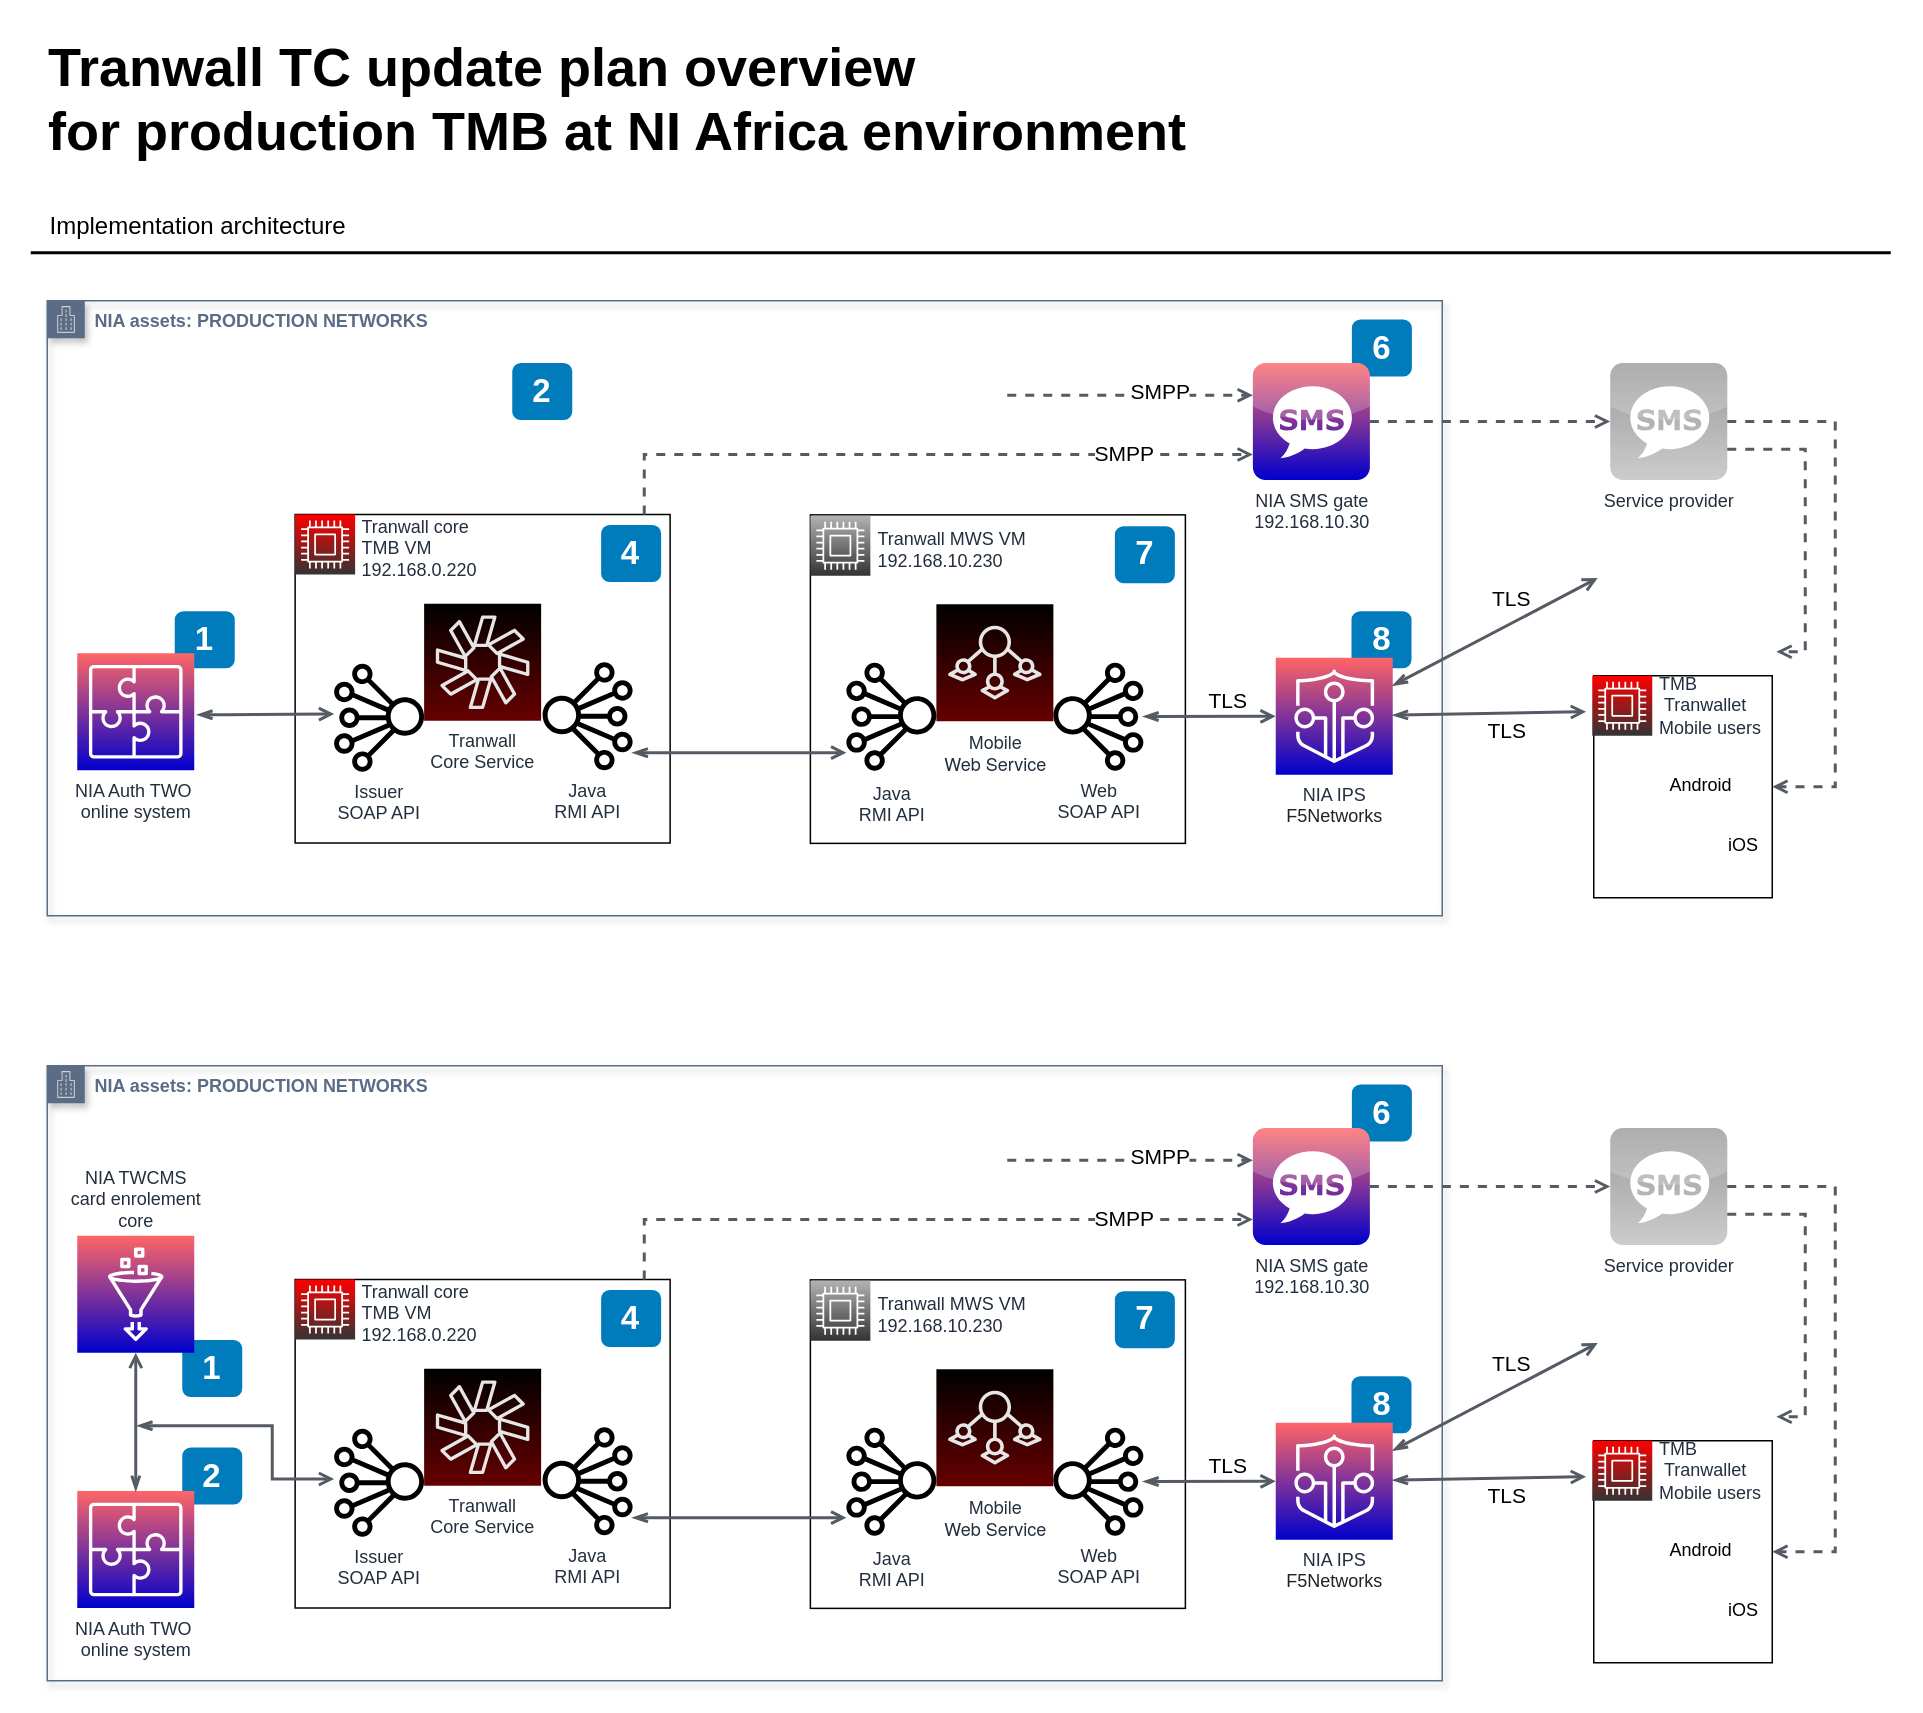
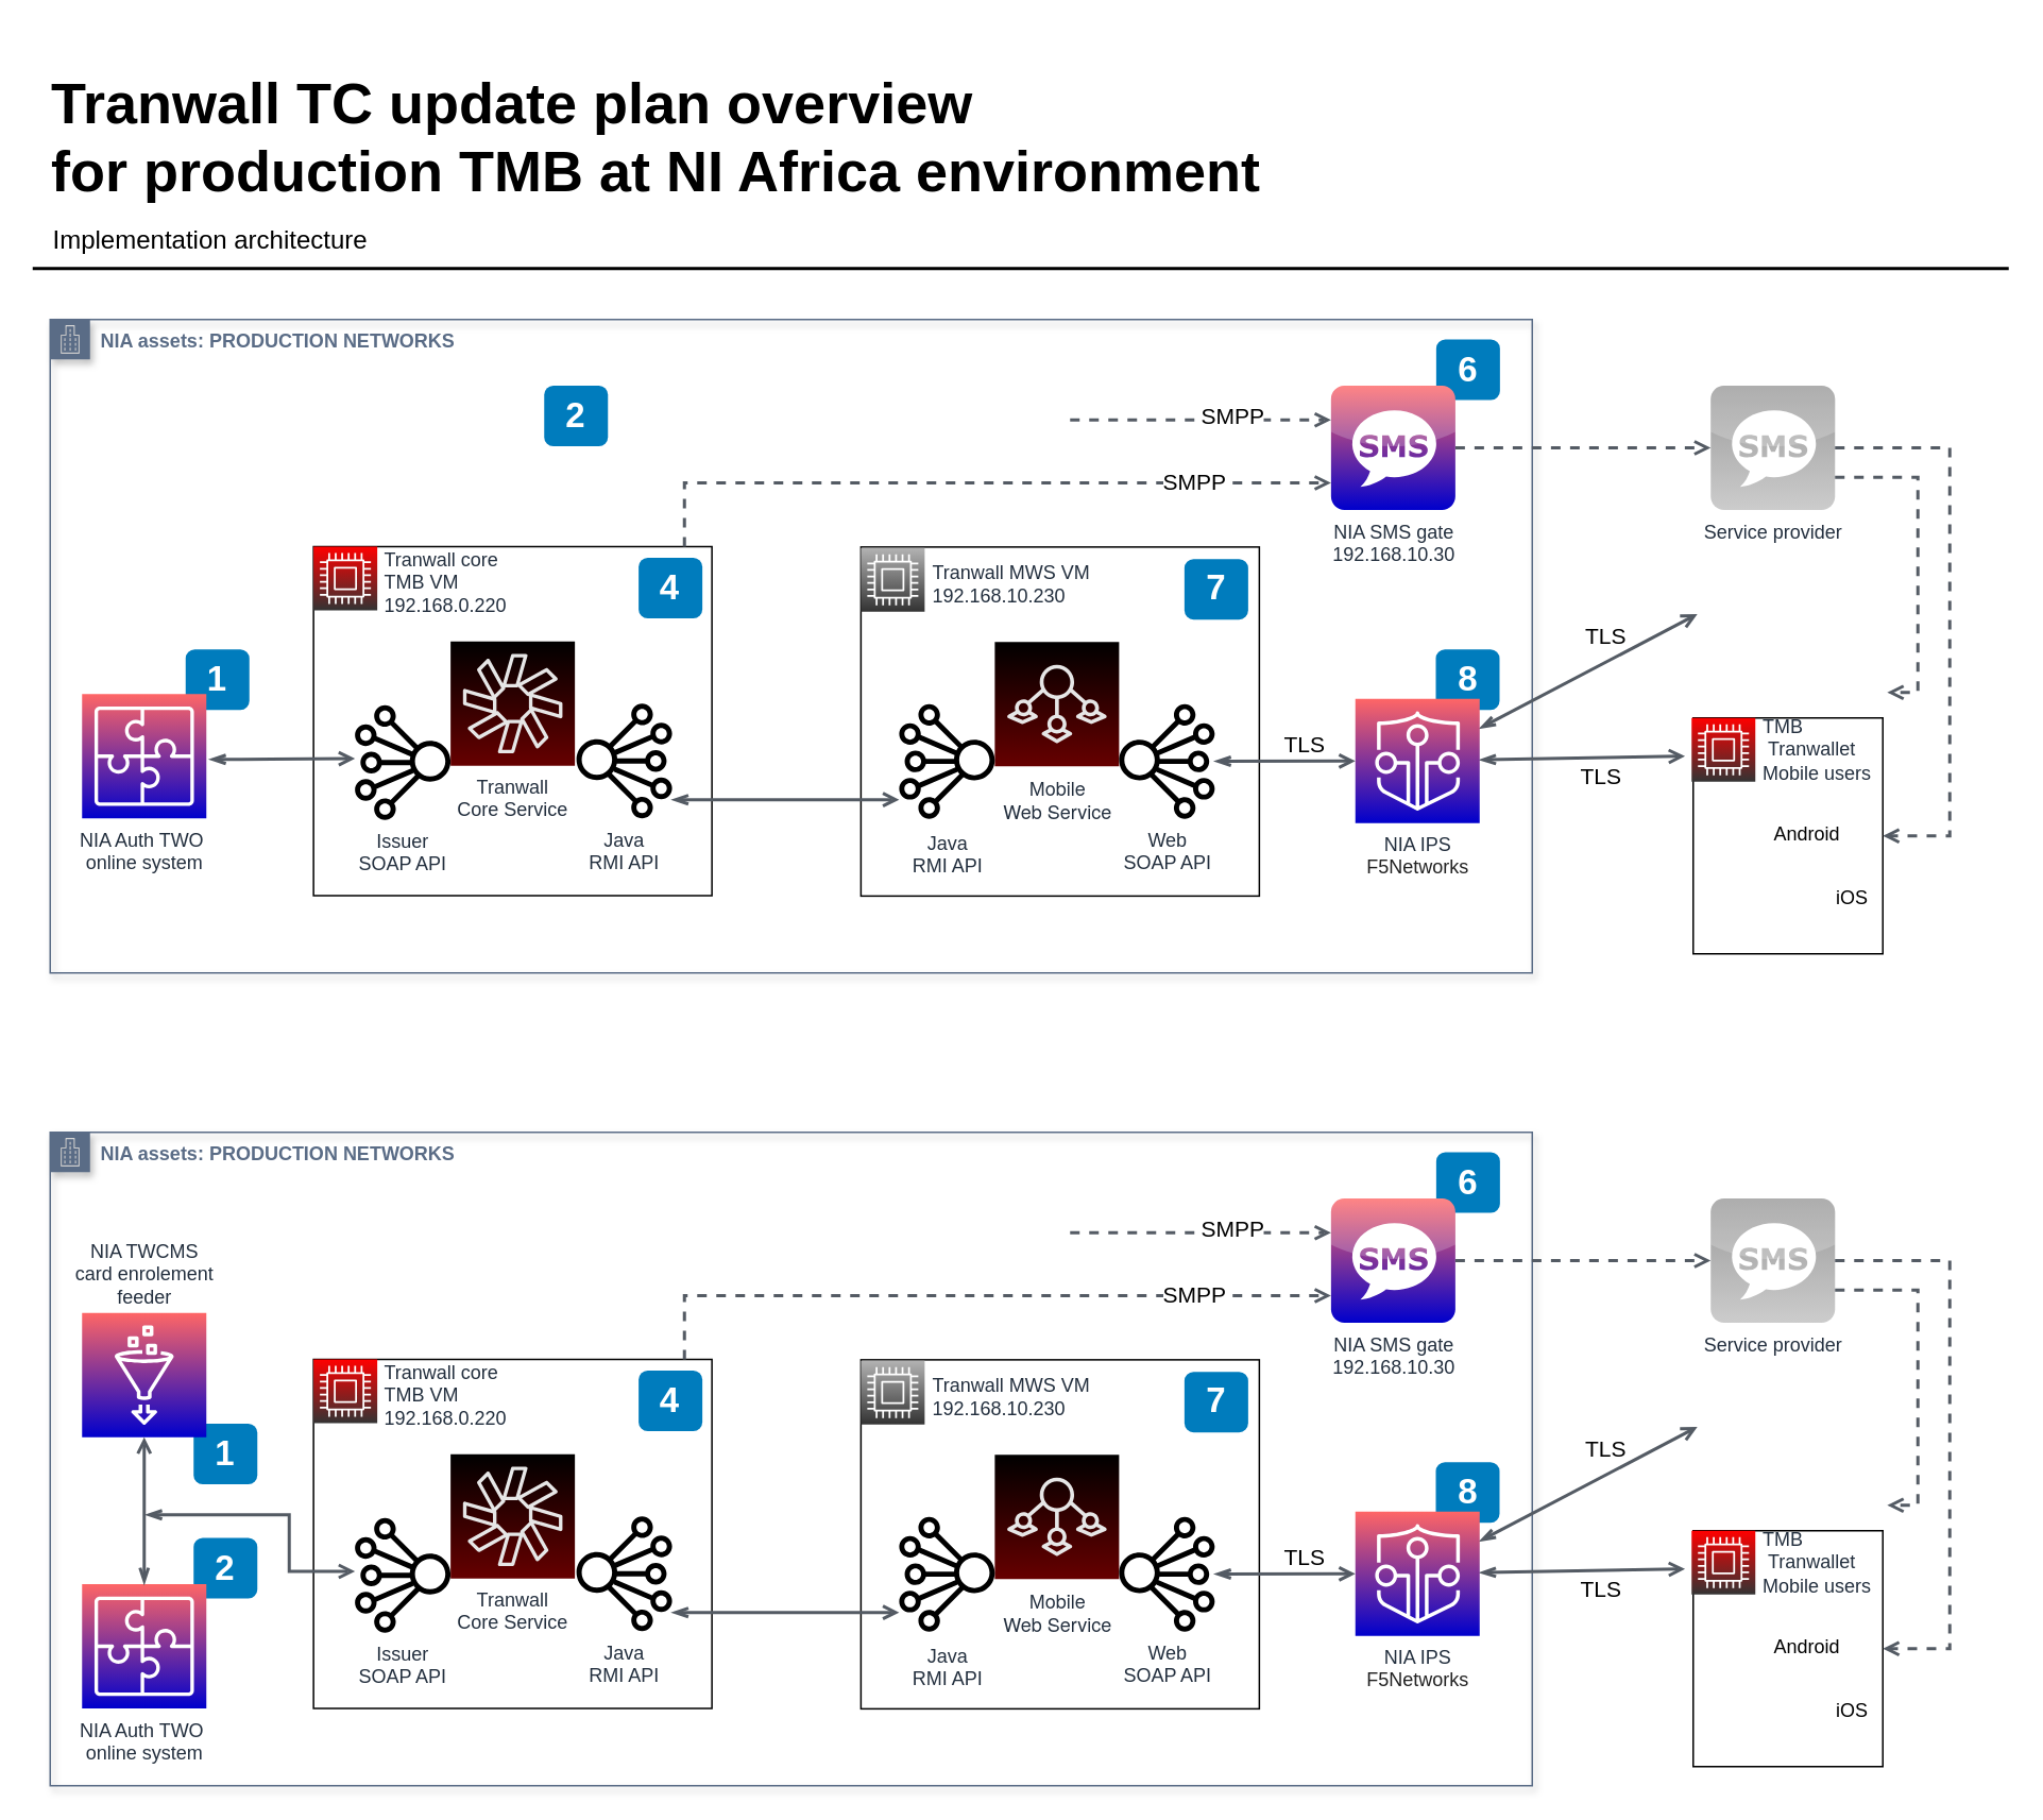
- <mxCell id="10" value="Tranwall TC update plan overview &lt;br&gt;for production TMB at&amp;nbsp;NI Africa environment&lt;div style=&quot;font-size: 36px&quot;&gt;&lt;/div&gt;" style="text;html=1;resizable=0;points=[];autosize=1;align=left;verticalAlign=top;spacingTop=-4;fontSize=36;fontStyle=1" vertex="1" parent="1"><mxGeometry x="30" y="20" width="770" height="90" as="geometry" /></mxCell>
+ <mxCell id="10" value="Tranwall TC update plan overview &lt;br&gt;for production TMB at&amp;nbsp;NI Africa environment&lt;div style=&quot;font-size: 36px&quot;&gt;&lt;/div&gt;" style="text;html=1;resizable=0;points=[];autosize=1;align=left;verticalAlign=top;spacingTop=-4;fontSize=36;fontStyle=1" vertex="1" parent="1"><mxGeometry x="30" y="40" width="770" height="90" as="geometry" /></mxCell>
- <mxCell id="44" value="NIA TWCMS&lt;br&gt;card enrolement&lt;br&gt;core" style="outlineConnect=0;fontColor=#232F3E;gradientColor=#FF6666;gradientDirection=north;fillColor=#0000CC;strokeColor=#ffffff;dashed=0;verticalLabelPosition=top;verticalAlign=bottom;align=center;html=1;fontSize=12;fontStyle=0;aspect=fixed;shape=mxgraph.aws4.resourceIcon;resIcon=mxgraph.aws4.glue;labelPosition=center;" vertex="1" parent="1"><mxGeometry x="51" y="823.31" width="78" height="78" as="geometry" /></mxCell>
+ <mxCell id="44" value="NIA TWCMS&lt;br&gt;card enrolement&lt;br&gt;feeder" style="outlineConnect=0;fontColor=#232F3E;gradientColor=#FF6666;gradientDirection=north;fillColor=#0000CC;strokeColor=#ffffff;dashed=0;verticalLabelPosition=top;verticalAlign=bottom;align=center;html=1;fontSize=12;fontStyle=0;aspect=fixed;shape=mxgraph.aws4.resourceIcon;resIcon=mxgraph.aws4.glue;labelPosition=center;" vertex="1" parent="1"><mxGeometry x="51" y="823.31" width="78" height="78" as="geometry" /></mxCell>
